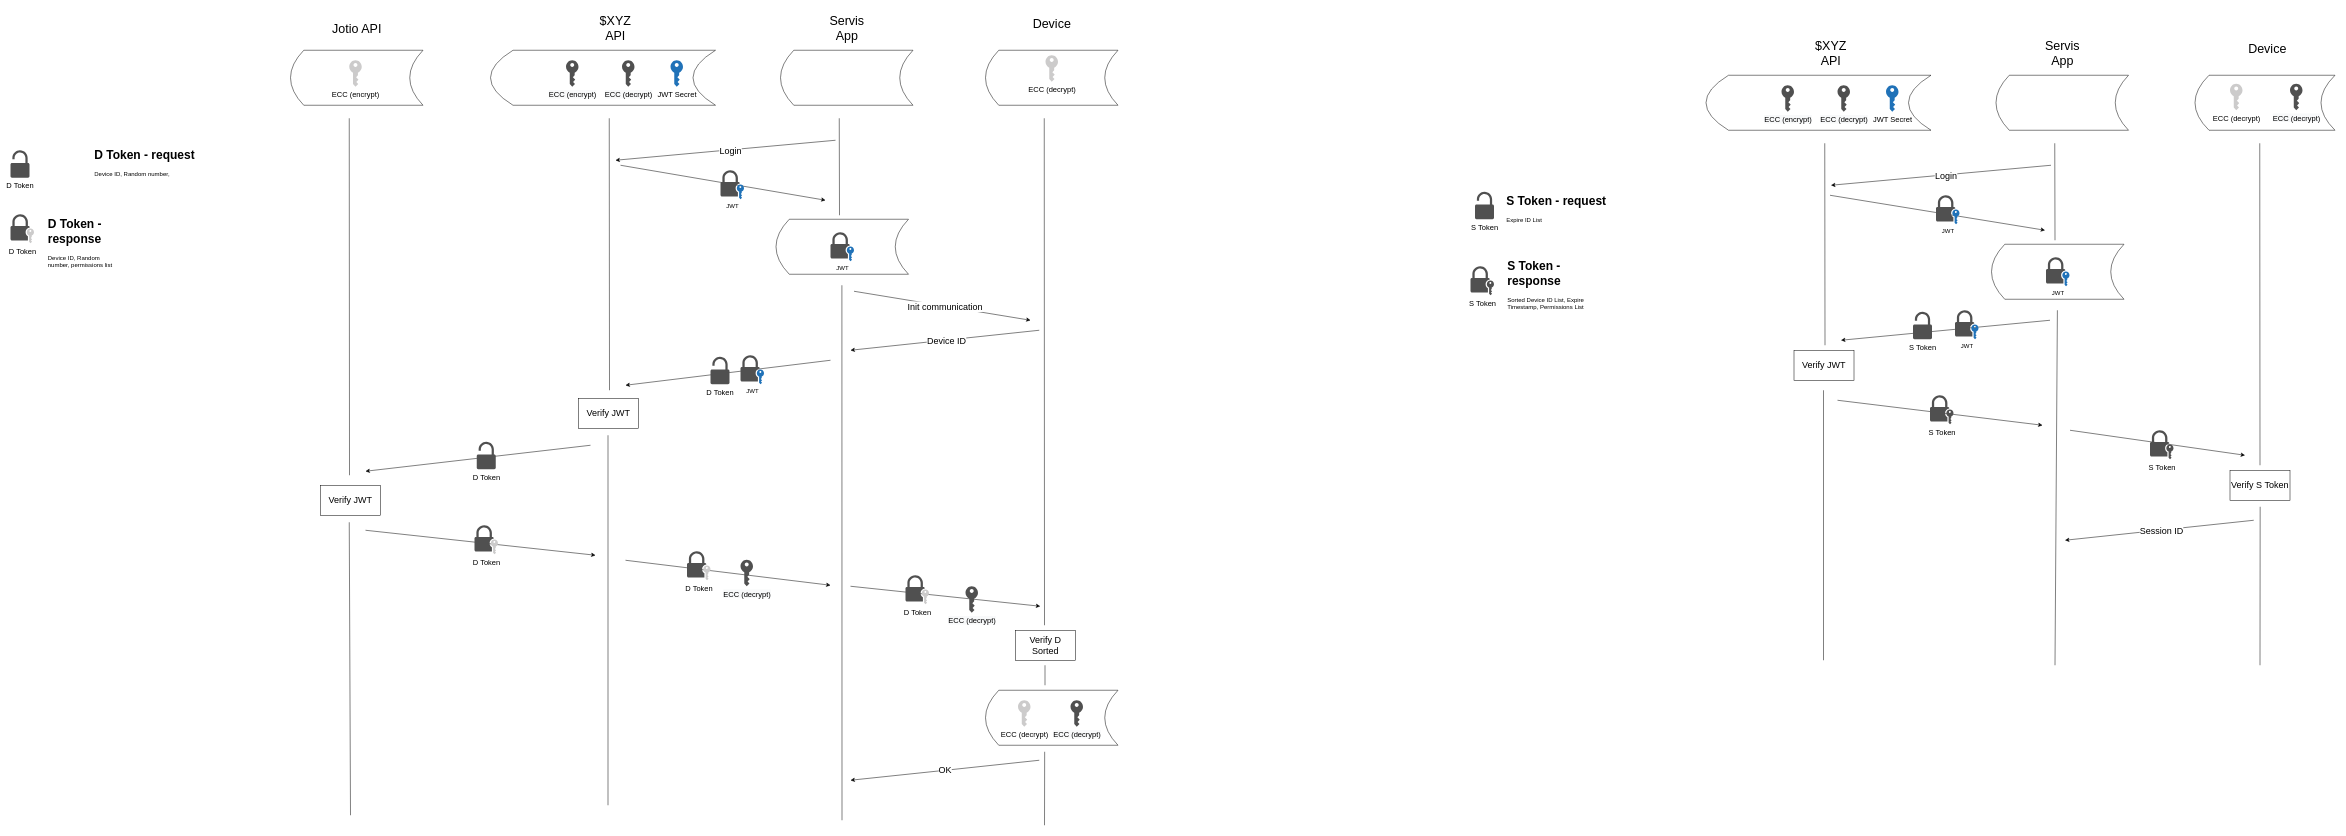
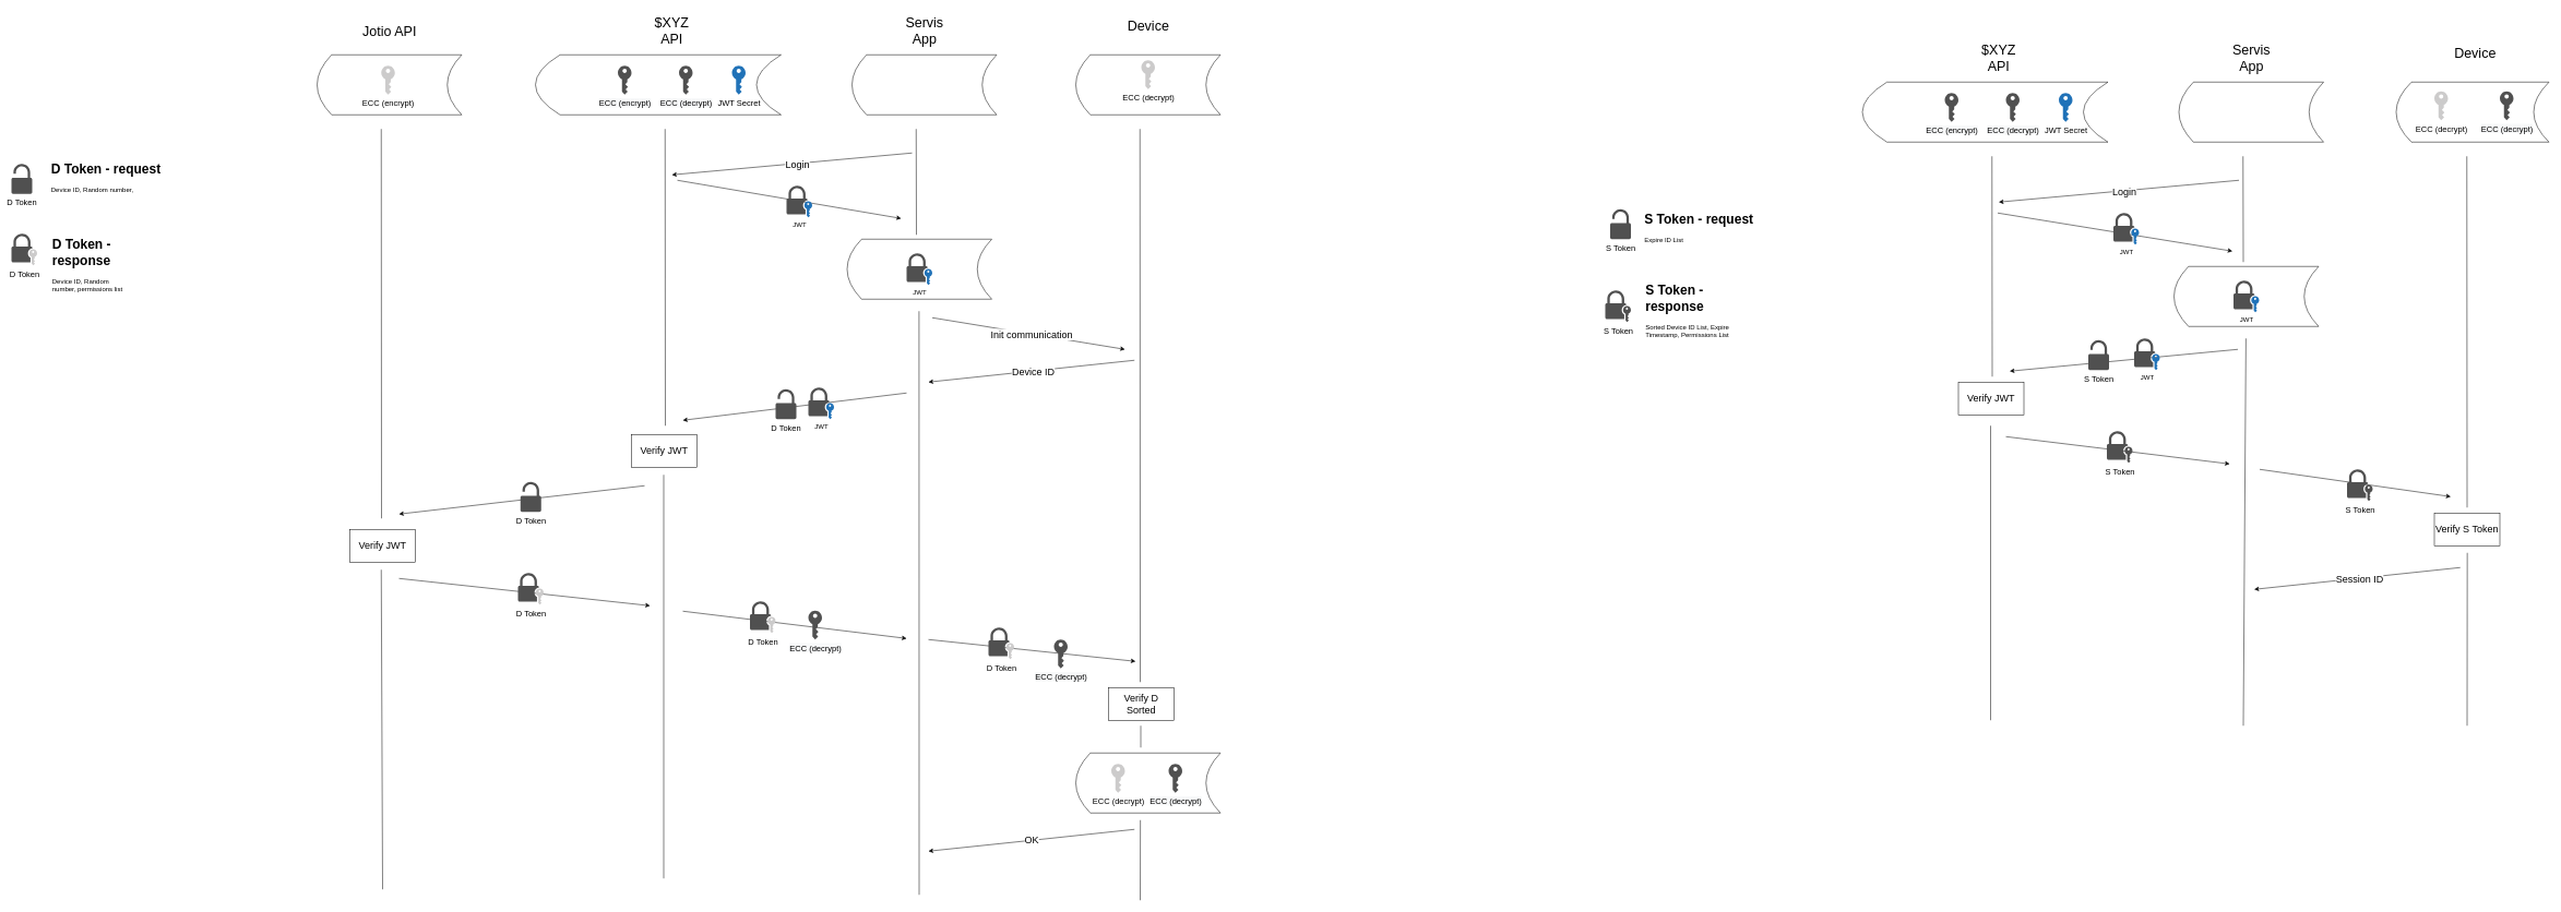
- <mxCell id="29" value="&lt;h1&gt;D Token - request&lt;/h1&gt;&lt;div&gt;Device ID, Random number,&amp;nbsp;&lt;/div&gt;" style="text;html=1;strokeColor=none;fillColor=none;spacing=5;spacingTop=-20;whiteSpace=wrap;overflow=hidden;rounded=0;" vertex="1" parent="1"><mxGeometry x="183" y="290" width="210" height="120" as="geometry" /></mxCell>
+ <mxCell id="29" value="&lt;h1&gt;D Token - request&lt;/h1&gt;&lt;div&gt;Device ID, Random number,&amp;nbsp;&lt;/div&gt;" style="text;html=1;strokeColor=none;fillColor=none;spacing=5;spacingTop=-20;whiteSpace=wrap;overflow=hidden;rounded=0;" vertex="1" parent="1"><mxGeometry x="88" y="290" width="210" height="120" as="geometry" /></mxCell>
